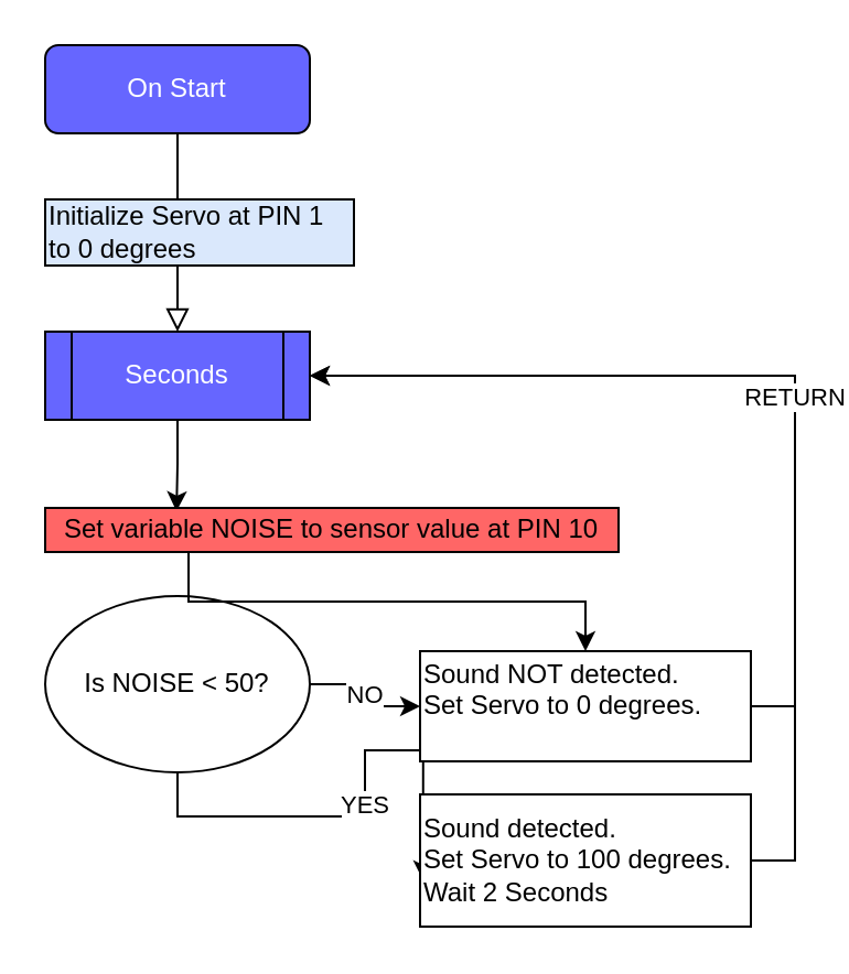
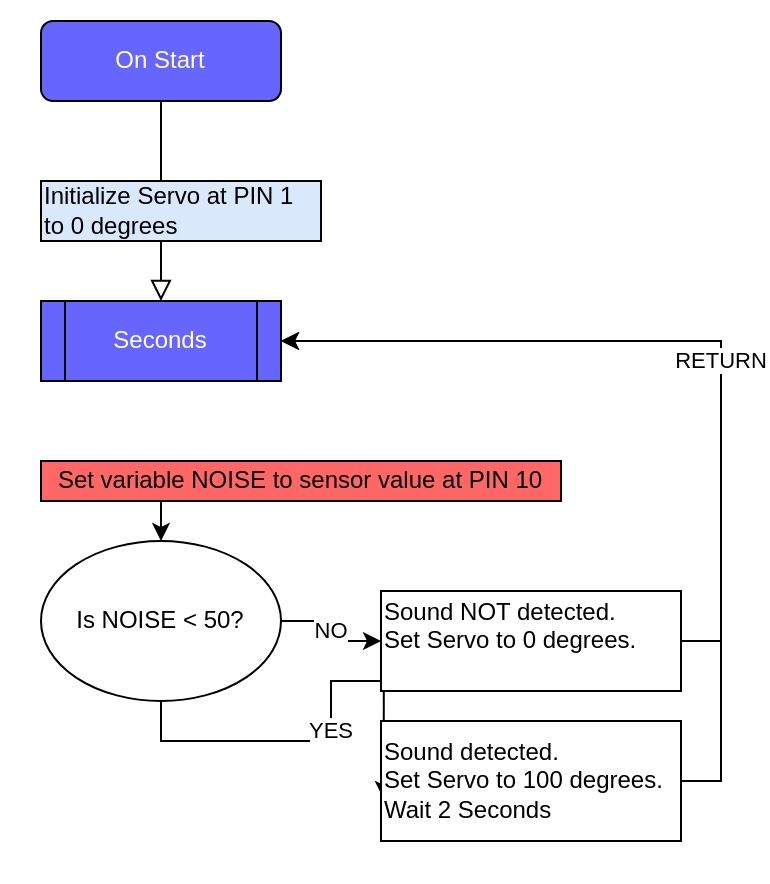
- <mxCell id="3" value="&lt;font color=&quot;#ffffff&quot;&gt;On Start&lt;/font&gt;" style="rounded=1;whiteSpace=wrap;html=1;fontSize=12;glass=0;strokeWidth=1;shadow=0;labelBackgroundColor=none;fillColor=#6666FF;" parent="1" vertex="1"><mxGeometry x="20" y="20" width="120" height="40" as="geometry" /></mxCell>
+ <mxCell id="3" value="&lt;font color=&quot;#ffffff&quot;&gt;On Start&lt;/font&gt;" style="rounded=1;whiteSpace=wrap;html=1;fontSize=12;glass=0;strokeWidth=1;shadow=0;labelBackgroundColor=none;fillColor=#6666FF;" parent="1" vertex="1"><mxGeometry x="20" y="10" width="120" height="40" as="geometry" /></mxCell>
- <mxCell id="5" style="edgeStyle=orthogonalEdgeStyle;rounded=0;orthogonalLoop=1;jettySize=auto;html=1;exitX=0.5;exitY=1;exitDx=0;exitDy=0;entryX=0.229;entryY=0.075;entryDx=0;entryDy=0;entryPerimeter=0;" edge="1" parent="1" source="6" target="11"><mxGeometry relative="1" as="geometry" /></mxCell>
- <mxCell id="10" style="edgeStyle=orthogonalEdgeStyle;rounded=0;orthogonalLoop=1;jettySize=auto;html=1;exitX=0.25;exitY=1;exitDx=0;exitDy=0;" edge="1" parent="1" source="11" target="13"><mxGeometry relative="1" as="geometry" /></mxCell>
+ <mxCell id="10" style="edgeStyle=orthogonalEdgeStyle;rounded=0;orthogonalLoop=1;jettySize=auto;html=1;exitX=0.25;exitY=1;exitDx=0;exitDy=0;entryX=0.5;entryY=0;entryDx=0;entryDy=0;" edge="1" parent="1" source="11" target="9"><mxGeometry relative="1" as="geometry" /></mxCell>
